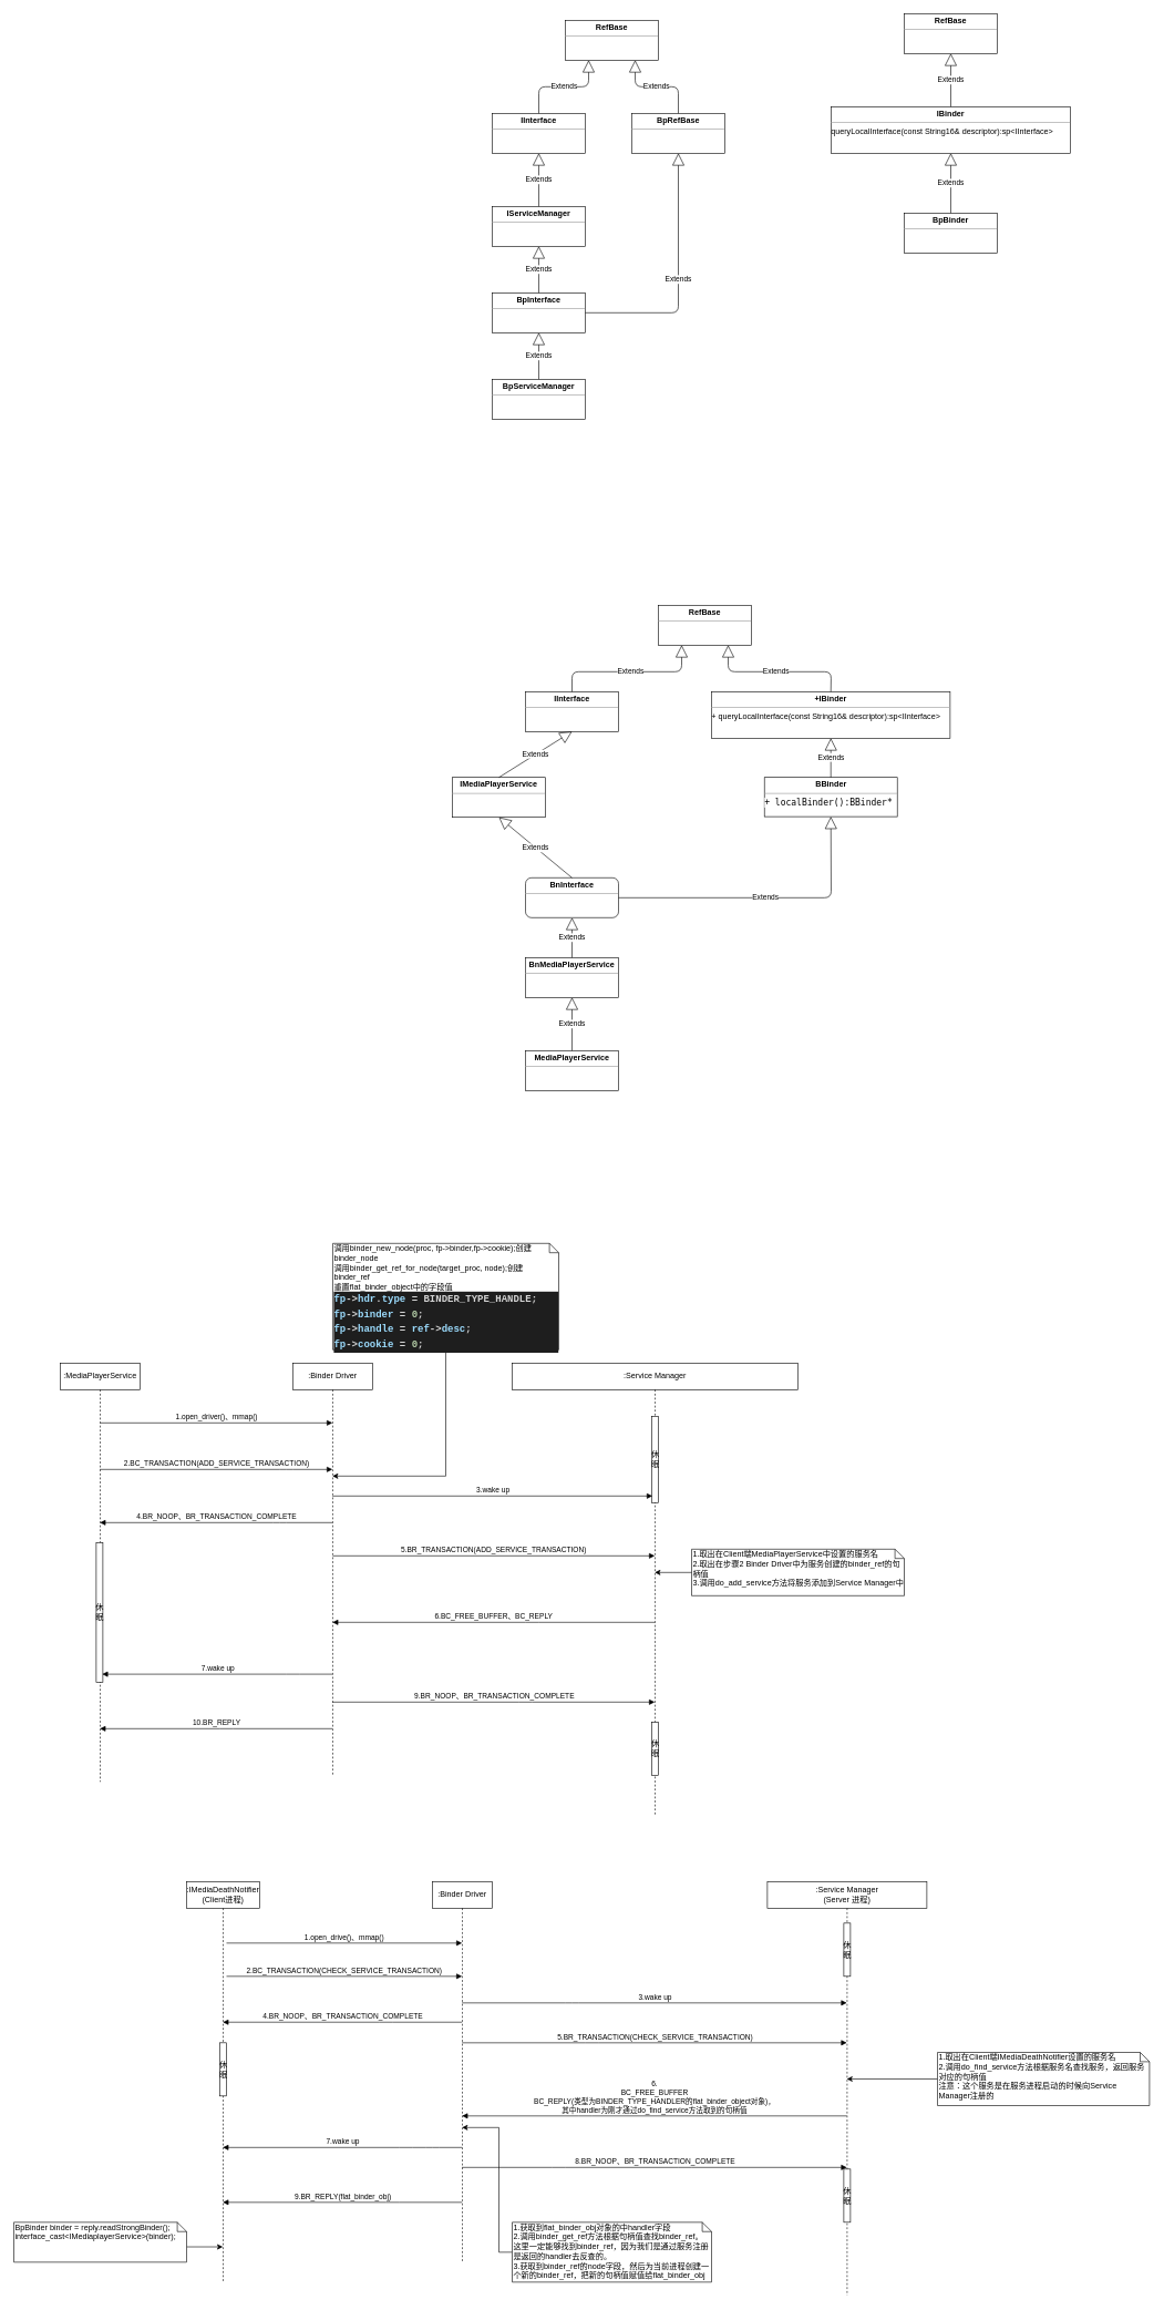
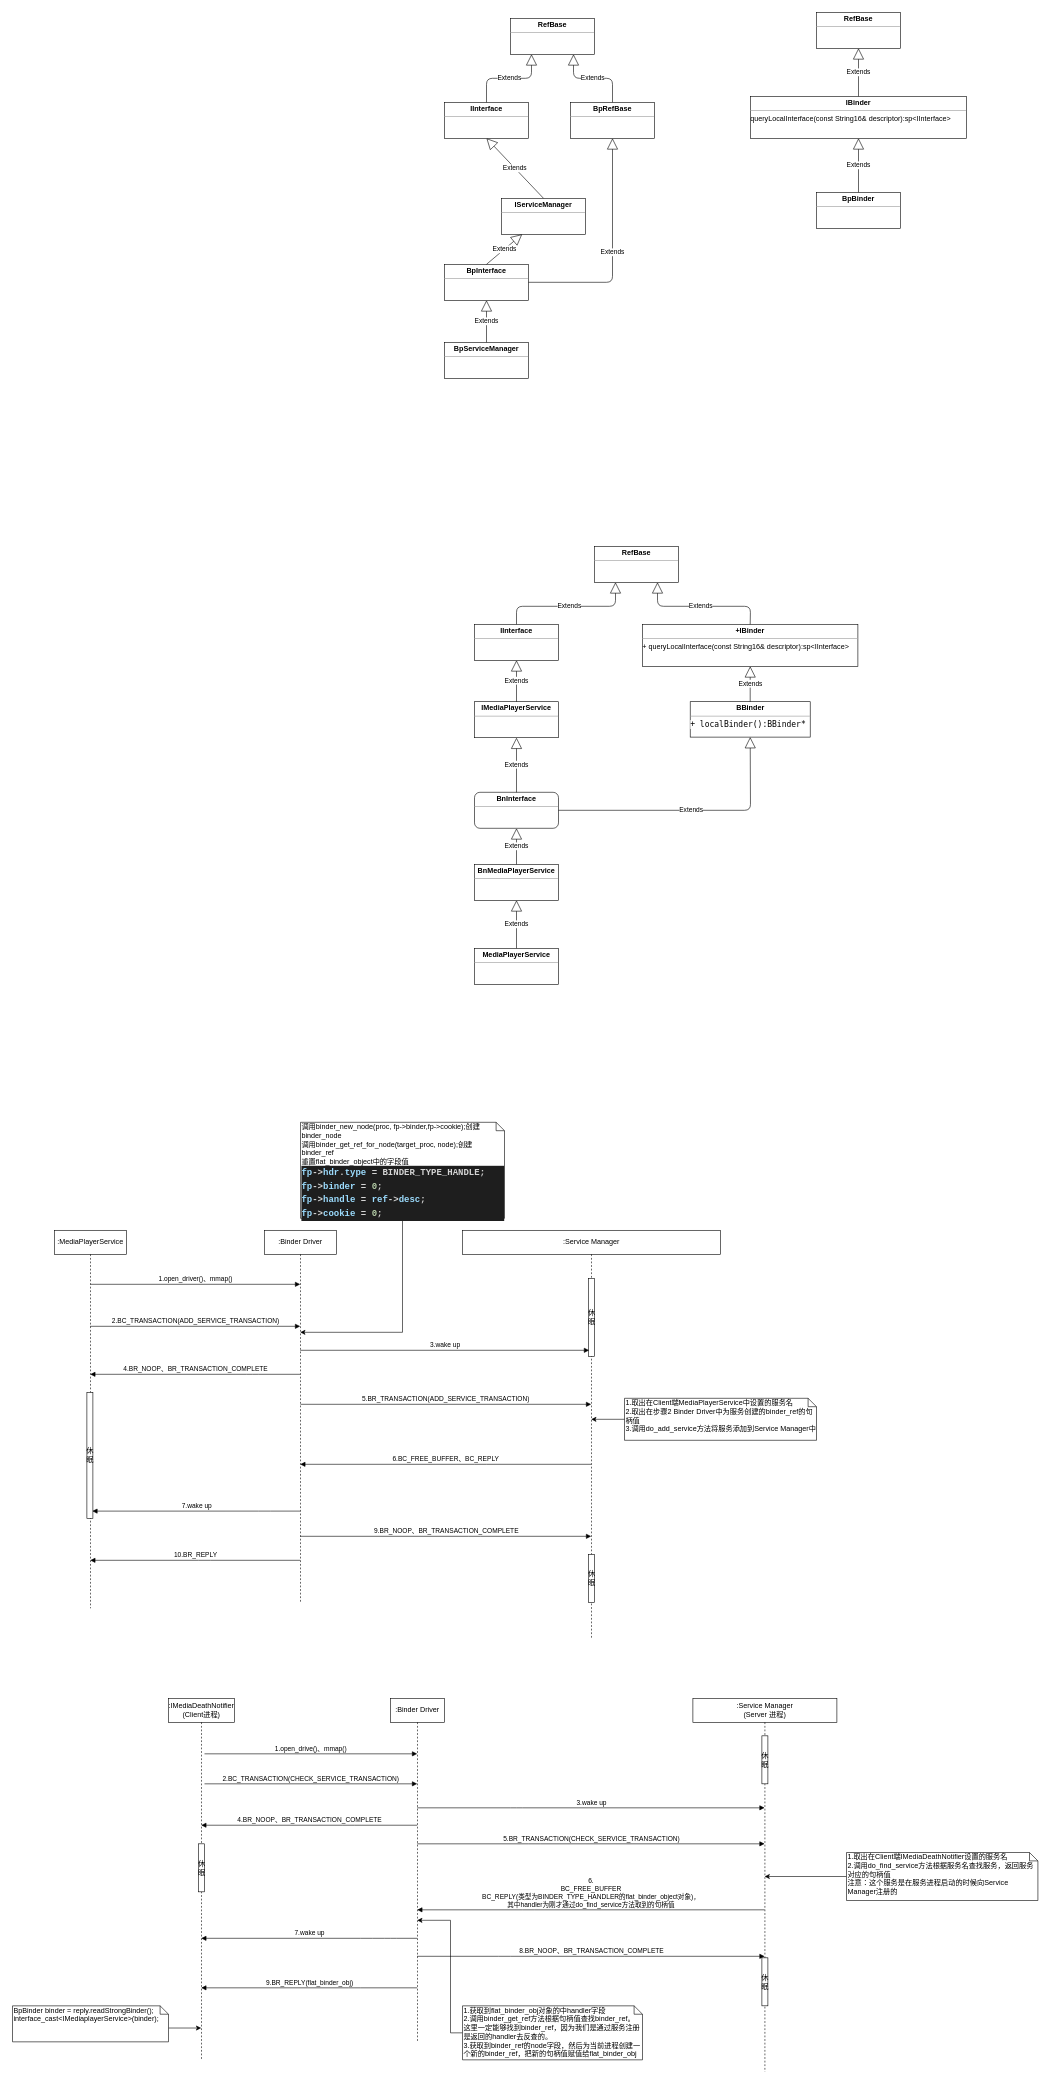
- <mxCell id="2" value="&lt;p style=&quot;margin: 0px ; margin-top: 4px ; text-align: center&quot;&gt;&lt;b&gt;IServiceManager&lt;/b&gt;&lt;/p&gt;&lt;hr size=&quot;1&quot;&gt;&lt;div style=&quot;height: 2px&quot;&gt;&lt;/div&gt;" style="verticalAlign=top;align=left;overflow=fill;fontSize=12;fontFamily=Helvetica;html=1;" parent="1" vertex="1"><mxGeometry y="310" width="140" height="60" as="geometry" x="740" /></mxCell>
+ <mxCell id="2" value="&lt;p style=&quot;margin: 0px ; margin-top: 4px ; text-align: center&quot;&gt;&lt;b&gt;IServiceManager&lt;/b&gt;&lt;/p&gt;&lt;hr size=&quot;1&quot;&gt;&lt;div style=&quot;height: 2px&quot;&gt;&lt;/div&gt;" style="verticalAlign=top;align=left;overflow=fill;fontSize=12;fontFamily=Helvetica;html=1;" parent="1" vertex="1"><mxGeometry x="835" y="330" width="140" height="60" as="geometry" /></mxCell>
- <mxCell id="24" value="&lt;p style=&quot;margin: 0px ; margin-top: 4px ; text-align: center&quot;&gt;&lt;b&gt;IMediaPlayerService&lt;/b&gt;&lt;/p&gt;&lt;hr size=&quot;1&quot;&gt;&lt;div style=&quot;height: 2px&quot;&gt;&lt;/div&gt;" style="verticalAlign=top;align=left;overflow=fill;fontSize=12;fontFamily=Helvetica;html=1;" parent="1" vertex="1"><mxGeometry x="680" y="1169" width="140" height="60" as="geometry" /></mxCell>
+ <mxCell id="24" value="&lt;p style=&quot;margin: 0px ; margin-top: 4px ; text-align: center&quot;&gt;&lt;b&gt;IMediaPlayerService&lt;/b&gt;&lt;/p&gt;&lt;hr size=&quot;1&quot;&gt;&lt;div style=&quot;height: 2px&quot;&gt;&lt;/div&gt;" style="verticalAlign=top;align=left;overflow=fill;fontSize=12;fontFamily=Helvetica;html=1;" parent="1" vertex="1"><mxGeometry x="790" y="1169" width="140" height="60" as="geometry" /></mxCell>
